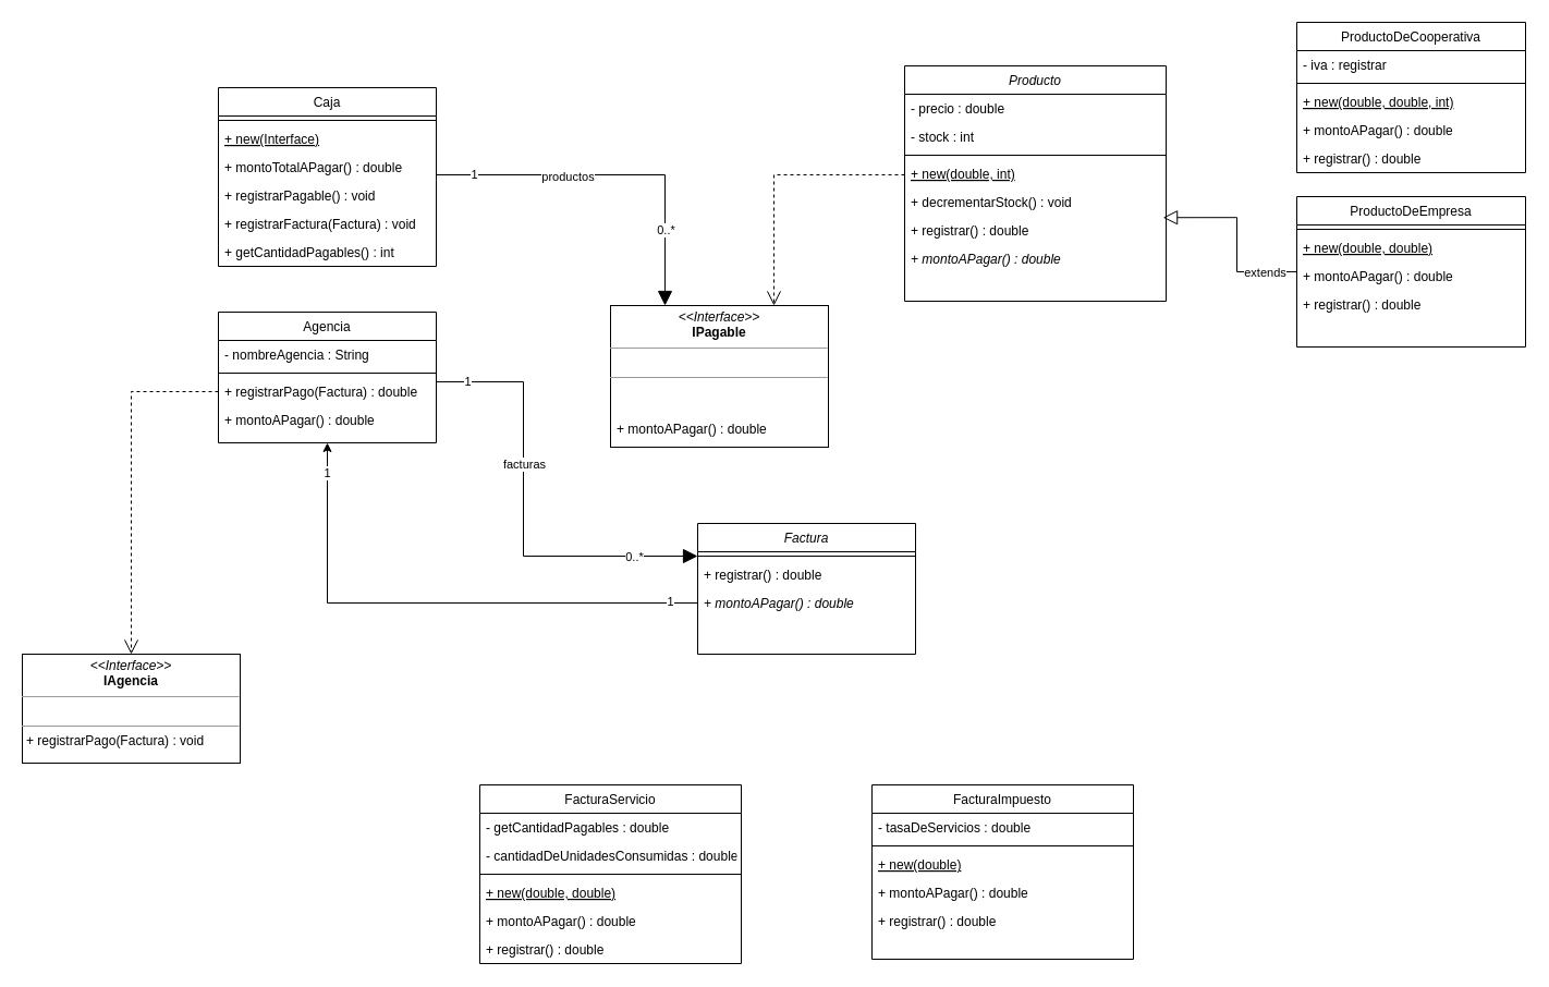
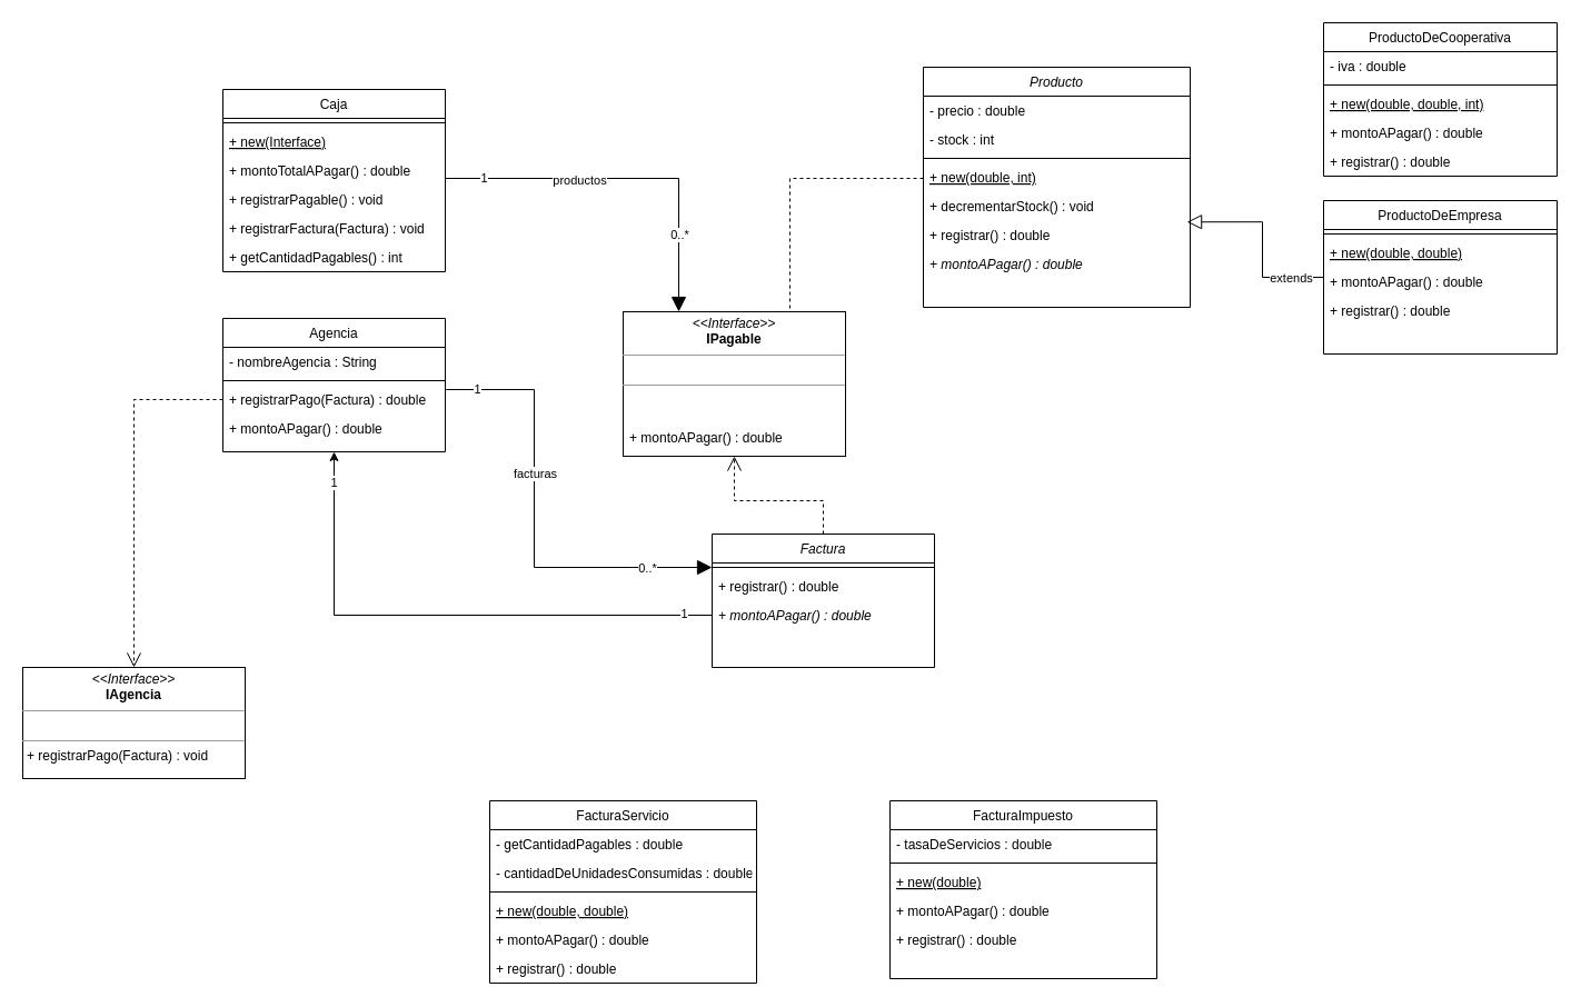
- <mxCell id="18" value="- iva : registrar" style="text;align=left;verticalAlign=top;spacingLeft=4;spacingRight=4;overflow=hidden;rotatable=0;points=[[0,0.5],[1,0.5]];portConstraint=eastwest;" parent="17" vertex="1"><mxGeometry y="26" width="210" height="26" as="geometry" /></mxCell>
+ <mxCell id="18" value="- iva : double" style="text;align=left;verticalAlign=top;spacingLeft=4;spacingRight=4;overflow=hidden;rotatable=0;points=[[0,0.5],[1,0.5]];portConstraint=eastwest;" parent="17" vertex="1"><mxGeometry y="26" width="210" height="26" as="geometry" /></mxCell>
- <mxCell id="37" style="edgeStyle=orthogonalEdgeStyle;rounded=0;orthogonalLoop=1;jettySize=auto;html=1;entryX=0.75;entryY=0;entryDx=0;entryDy=0;dashed=1;fontSize=10;endArrow=open;endFill=0;strokeWidth=1;endSize=11;" parent="1" source="13" target="36" edge="1"><mxGeometry relative="1" as="geometry"><Array as="points"><mxPoint x="710" y="160" /></Array></mxGeometry></mxCell>
+ <mxCell id="37" style="edgeStyle=orthogonalEdgeStyle;rounded=0;orthogonalLoop=1;jettySize=auto;html=1;entryX=0.75;entryY=0;entryDx=0;entryDy=0;dashed=1;fontSize=10;endArrow=none;endFill=0;strokeWidth=1;endSize=11;" parent="1" source="13" target="36" edge="1"><mxGeometry relative="1" as="geometry"><Array as="points"><mxPoint x="710" y="160" /></Array></mxGeometry></mxCell>
+ <mxCell id="38" style="edgeStyle=orthogonalEdgeStyle;rounded=0;orthogonalLoop=1;jettySize=auto;html=1;entryX=0.5;entryY=1;entryDx=0;entryDy=0;dashed=1;fontSize=10;endArrow=open;endFill=0;endSize=11;strokeWidth=1;" parent="1" source="39" target="36" edge="1"><mxGeometry relative="1" as="geometry" /></mxCell>
